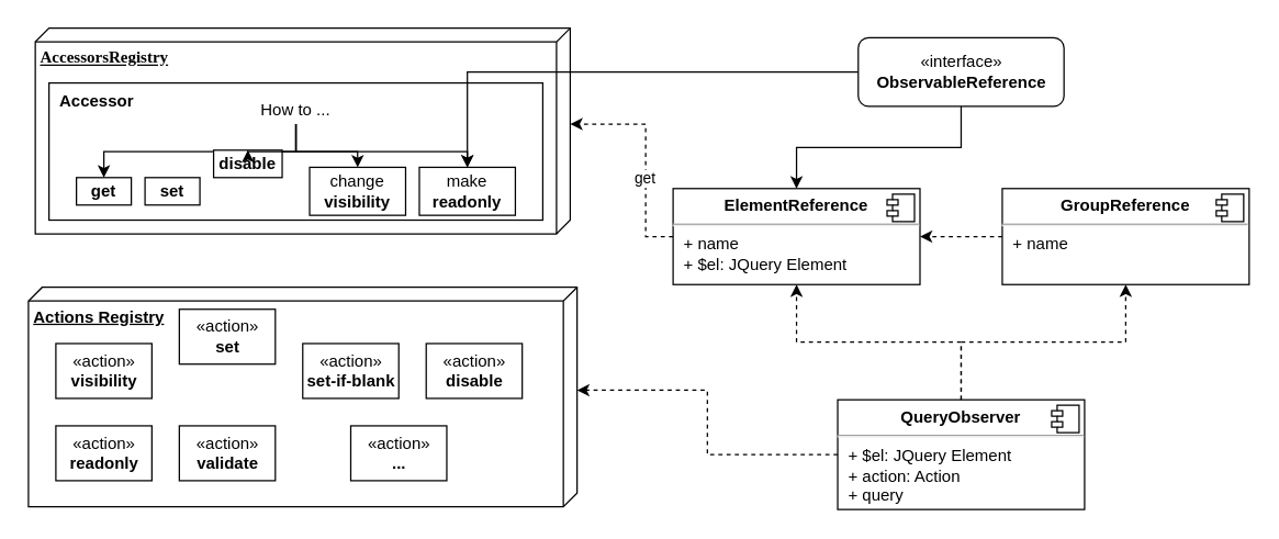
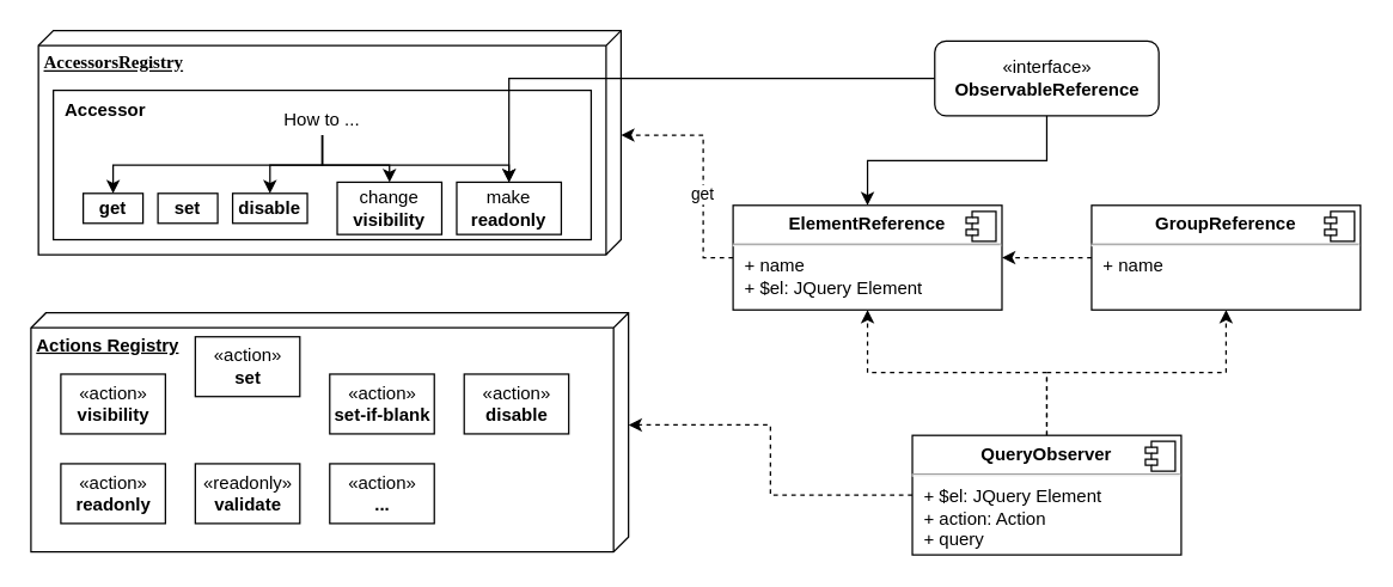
- <mxCell id="9" value="&lt;b&gt;disable&lt;/b&gt;" style="rounded=0;whiteSpace=wrap;html=1;" parent="3" vertex="1"><mxGeometry x="120" y="49" width="50" height="20" as="geometry" /></mxCell>
+ <mxCell id="9" value="&lt;b&gt;disable&lt;/b&gt;" style="rounded=0;whiteSpace=wrap;html=1;" parent="3" vertex="1"><mxGeometry x="120" y="69" width="50" height="20" as="geometry" /></mxCell>
- <mxCell id="21" value="«action»&lt;br&gt;&lt;b&gt;validate&lt;/b&gt;" style="html=1;align=center;" parent="1" vertex="1"><mxGeometry x="130" y="310" width="70" height="40" as="geometry" /></mxCell>
+ <mxCell id="21" value="«readonly»&lt;br&gt;&lt;b&gt;validate&lt;/b&gt;" style="html=1;align=center;" parent="1" vertex="1"><mxGeometry x="130" y="310" width="70" height="40" as="geometry" /></mxCell>
- <mxCell id="22" value="«action»&lt;br&gt;&lt;b&gt;...&lt;/b&gt;" style="html=1;align=center;" parent="1" vertex="1"><mxGeometry x="255" y="310" width="70" height="40" as="geometry" /></mxCell>
+ <mxCell id="22" value="«action»&lt;br&gt;&lt;b&gt;...&lt;/b&gt;" style="html=1;align=center;" parent="1" vertex="1"><mxGeometry x="220" y="310" width="70" height="40" as="geometry" /></mxCell>
